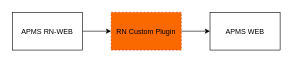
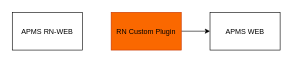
- <mxCell id="2" value="" style="edgeStyle=orthogonalEdgeStyle;rounded=0;orthogonalLoop=1;jettySize=auto;html=1;" edge="1" parent="1" source="3" target="5"><mxGeometry relative="1" as="geometry" /></mxCell>
- <mxCell id="5" value="RN Custom Plugin" style="rounded=0;whiteSpace=wrap;html=1;fillColor=#fa6800;strokeColor=#C73500;fontColor=#000000;dashed=1;" vertex="1" parent="1"><mxGeometry x="185" y="20" width="117" height="63" as="geometry" /></mxCell>
+ <mxCell id="5" value="RN Custom Plugin" style="rounded=0;whiteSpace=wrap;html=1;fillColor=#fa6800;strokeColor=#C73500;fontColor=#000000;" vertex="1" parent="1"><mxGeometry x="185" y="20" width="117" height="63" as="geometry" /></mxCell>
